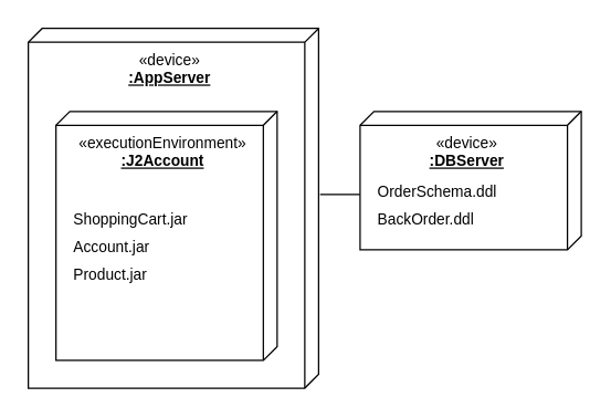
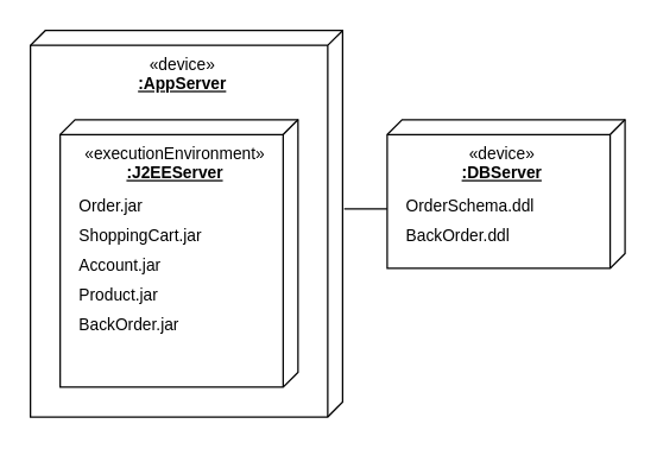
- <mxCell id="4" value="«executionEnvironment»&lt;br&gt;&lt;u style=&quot;font-weight: bold;&quot;&gt;:J2Account&lt;/u&gt;" style="verticalAlign=top;align=center;shape=cube;size=10;direction=south;fontStyle=0;html=1;boundedLbl=1;spacingLeft=5;whiteSpace=wrap;fontFamily=Helvetica;fontSize=11;fontColor=default;" vertex="1" parent="3"><mxGeometry width="160" height="180" as="geometry" /></mxCell>
+ <mxCell id="4" value="«executionEnvironment»&lt;br&gt;&lt;u style=&quot;font-weight: bold;&quot;&gt;:J2EEServer&lt;/u&gt;" style="verticalAlign=top;align=center;shape=cube;size=10;direction=south;fontStyle=0;html=1;boundedLbl=1;spacingLeft=5;whiteSpace=wrap;fontFamily=Helvetica;fontSize=11;fontColor=default;" vertex="1" parent="3"><mxGeometry width="160" height="180" as="geometry" /></mxCell>
+ <mxCell id="5" value="Order.jar" style="fontStyle=0;dashed=1;html=1;whiteSpace=wrap;fontFamily=Helvetica;fontSize=11;fontColor=default;strokeColor=none;fillColor=none;align=left;spacingLeft=11;" vertex="1" parent="3"><mxGeometry y="48" width="150" height="20" as="geometry" /></mxCell>
+ <mxCell id="9" value="BackOrder.jar" style="fontStyle=0;dashed=1;html=1;whiteSpace=wrap;fontFamily=Helvetica;fontSize=11;fontColor=default;strokeColor=none;fillColor=none;align=left;spacingLeft=11;" vertex="1" parent="3"><mxGeometry y="128" width="150" height="20" as="geometry" /></mxCell>
